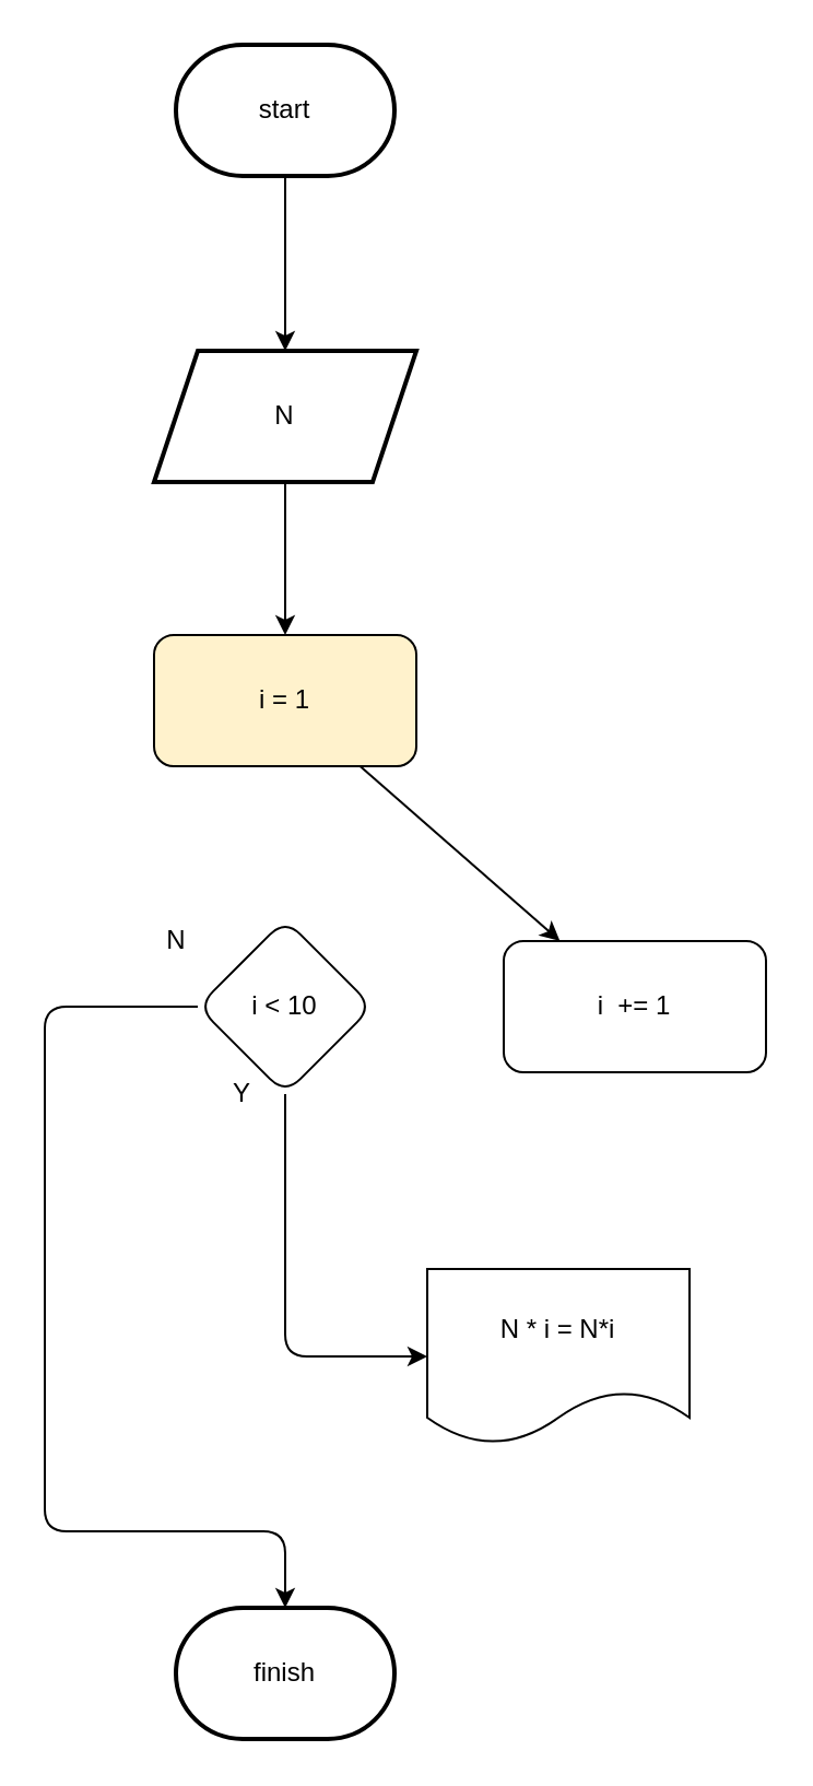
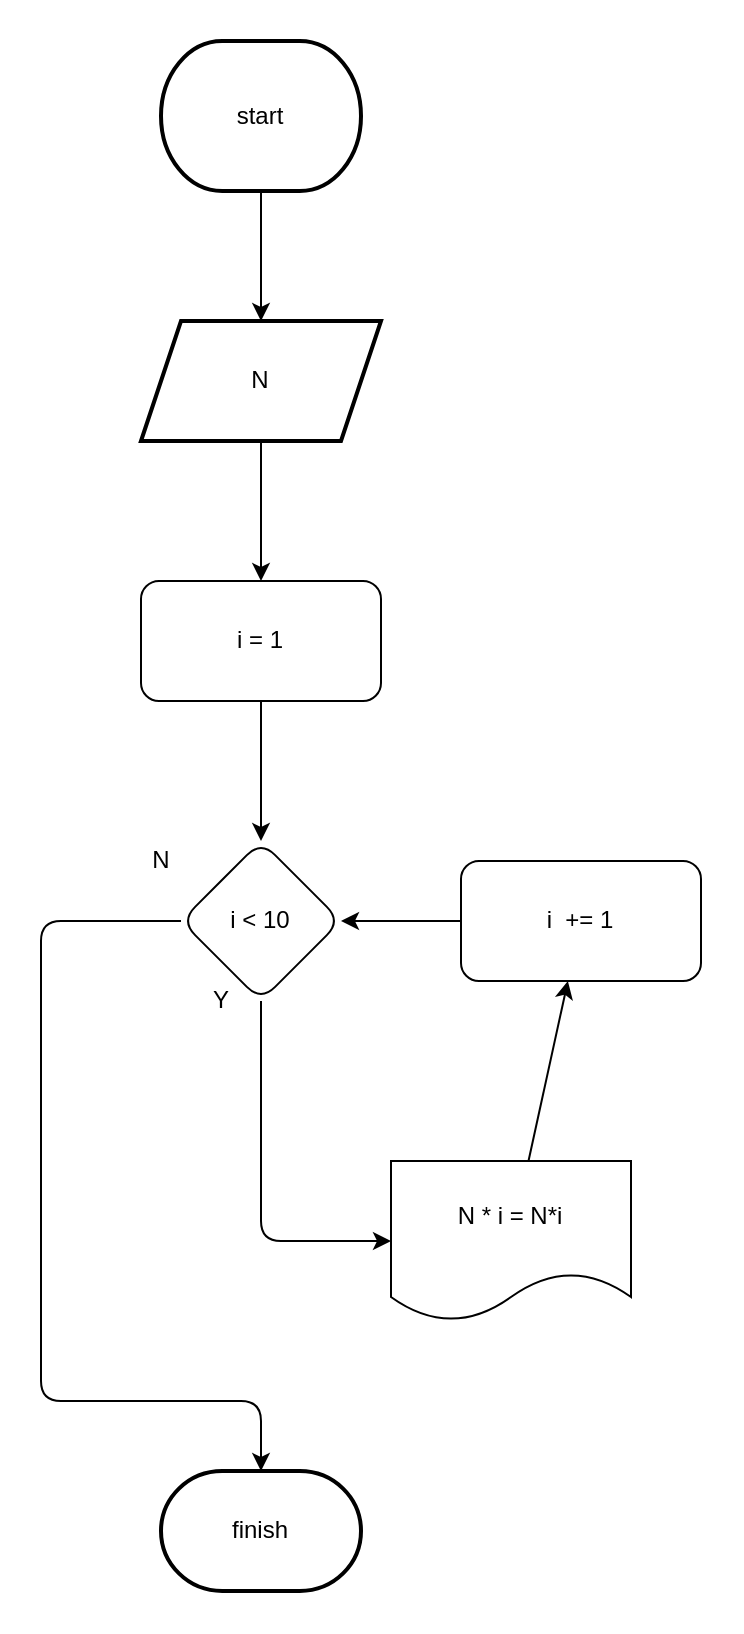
- <mxCell id="3" value="start" style="strokeWidth=2;html=1;shape=mxgraph.flowchart.terminator;whiteSpace=wrap;" parent="1" vertex="1"><mxGeometry x="80" y="20" width="100" height="60" as="geometry" /></mxCell>
+ <mxCell id="3" value="start" style="strokeWidth=2;html=1;shape=mxgraph.flowchart.terminator;whiteSpace=wrap;" parent="1" vertex="1"><mxGeometry x="80" y="20" width="100" height="75" as="geometry" /></mxCell>
- <mxCell id="7" value="i = 1" style="rounded=1;whiteSpace=wrap;html=1;fillColor=#fff2cc;" parent="1" vertex="1"><mxGeometry x="70" y="290" width="120" height="60" as="geometry" /></mxCell>
+ <mxCell id="7" value="i = 1" style="rounded=1;whiteSpace=wrap;html=1;" parent="1" vertex="1"><mxGeometry x="70" y="290" width="120" height="60" as="geometry" /></mxCell>
- <mxCell id="6" value="" style="edgeStyle=none;html=1;" parent="1" source="7" target="12" edge="1"><mxGeometry relative="1" as="geometry" /></mxCell>
+ <mxCell id="6" value="" style="edgeStyle=none;html=1;" parent="1" source="7" target="10" edge="1"><mxGeometry relative="1" as="geometry" /></mxCell>
+ <mxCell id="11" style="edgeStyle=none;html=1;entryX=1;entryY=0.5;entryDx=0;entryDy=0;" parent="1" source="12" target="10" edge="1"><mxGeometry relative="1" as="geometry" /></mxCell>
+ <mxCell id="13" value="" style="edgeStyle=none;html=1;" parent="1" source="14" target="12" edge="1"><mxGeometry relative="1" as="geometry" /></mxCell>
